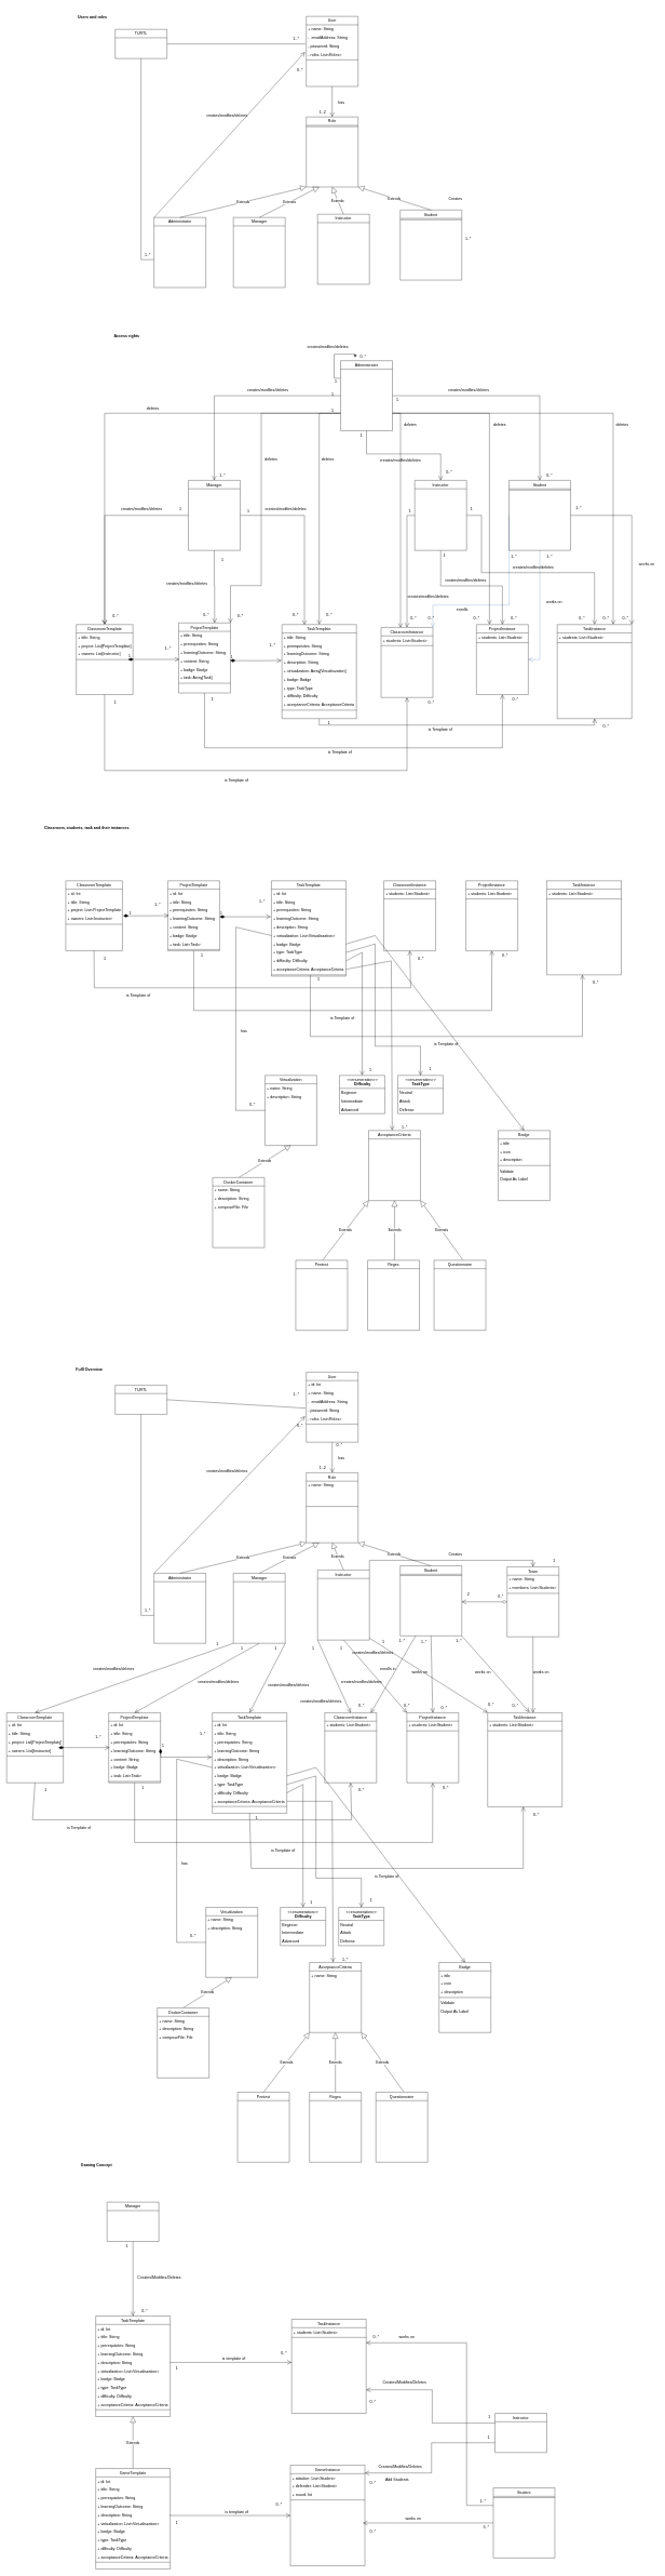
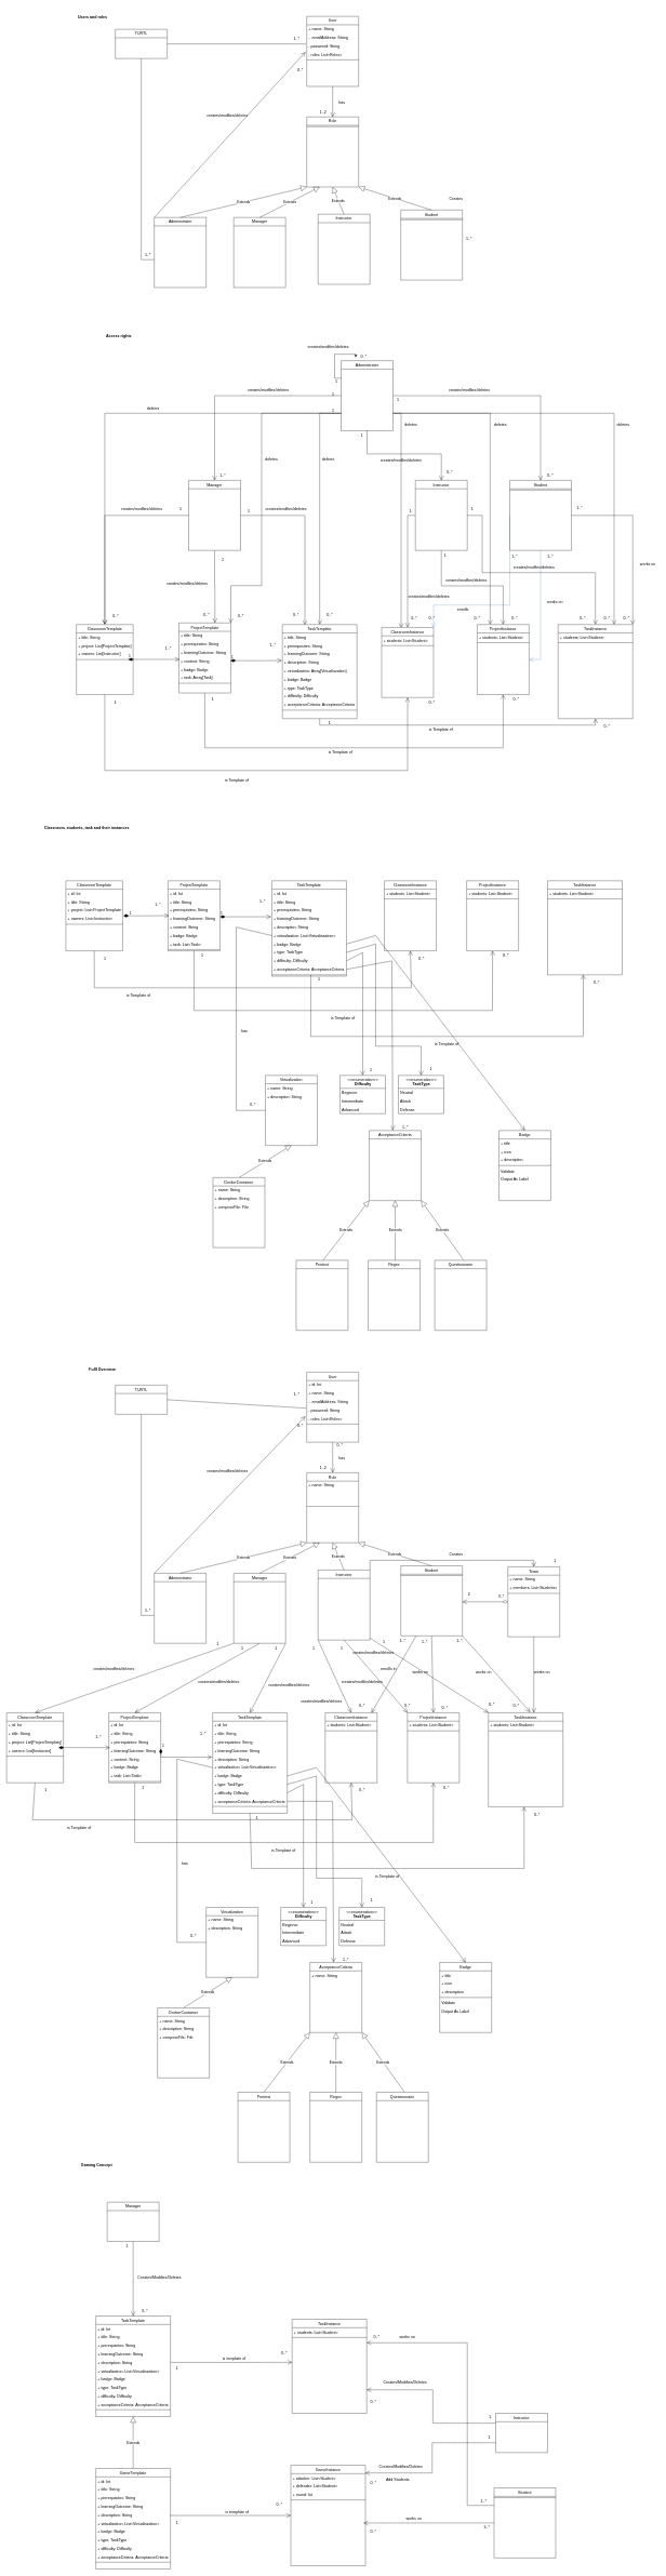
- <mxCell id="183" value="Access rights" style="text;align=center;fontStyle=1;verticalAlign=middle;spacingLeft=3;spacingRight=3;strokeColor=none;rotatable=0;points=[[0,0.5],[1,0.5]];portConstraint=eastwest;" parent="1" vertex="1"><mxGeometry x="326" y="1005" width="130" height="60" as="geometry" /></mxCell>
+ <mxCell id="183" value="Access rights" style="text;align=center;fontStyle=1;verticalAlign=middle;spacingLeft=3;spacingRight=3;strokeColor=none;rotatable=0;points=[[0,0.5],[1,0.5]];portConstraint=eastwest;" parent="1" vertex="1"><mxGeometry x="301" y="1005" width="130" height="60" as="geometry" /></mxCell>
- <mxCell id="144" value="Fulll Overview" style="text;align=center;fontStyle=1;verticalAlign=middle;spacingLeft=3;spacingRight=3;strokeColor=none;rotatable=0;points=[[0,0.5],[1,0.5]];portConstraint=eastwest;" parent="1" vertex="1"><mxGeometry x="210" y="4190" width="130" height="60" as="geometry" /></mxCell>
+ <mxCell id="144" value="Fulll Overview" style="text;align=center;fontStyle=1;verticalAlign=middle;spacingLeft=3;spacingRight=3;strokeColor=none;rotatable=0;points=[[0,0.5],[1,0.5]];portConstraint=eastwest;" parent="1" vertex="1"><mxGeometry x="250" y="4190" width="130" height="60" as="geometry" /></mxCell>
